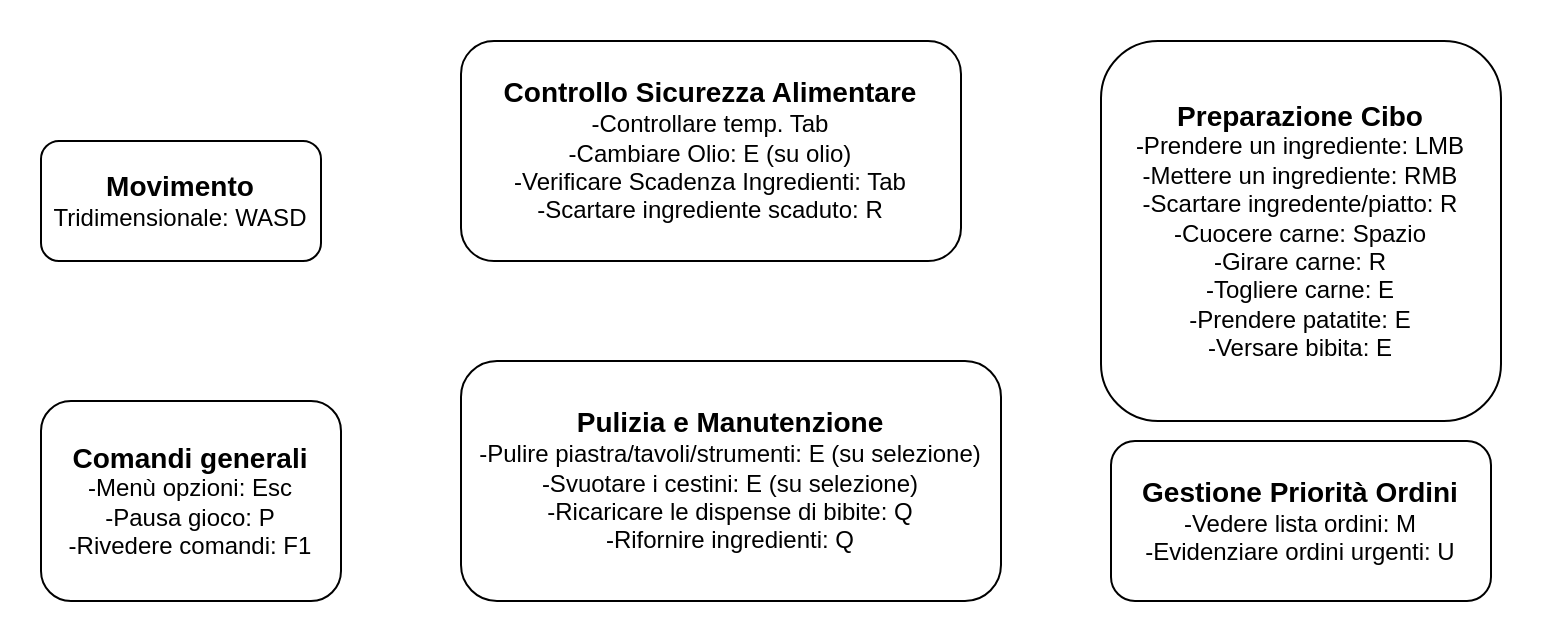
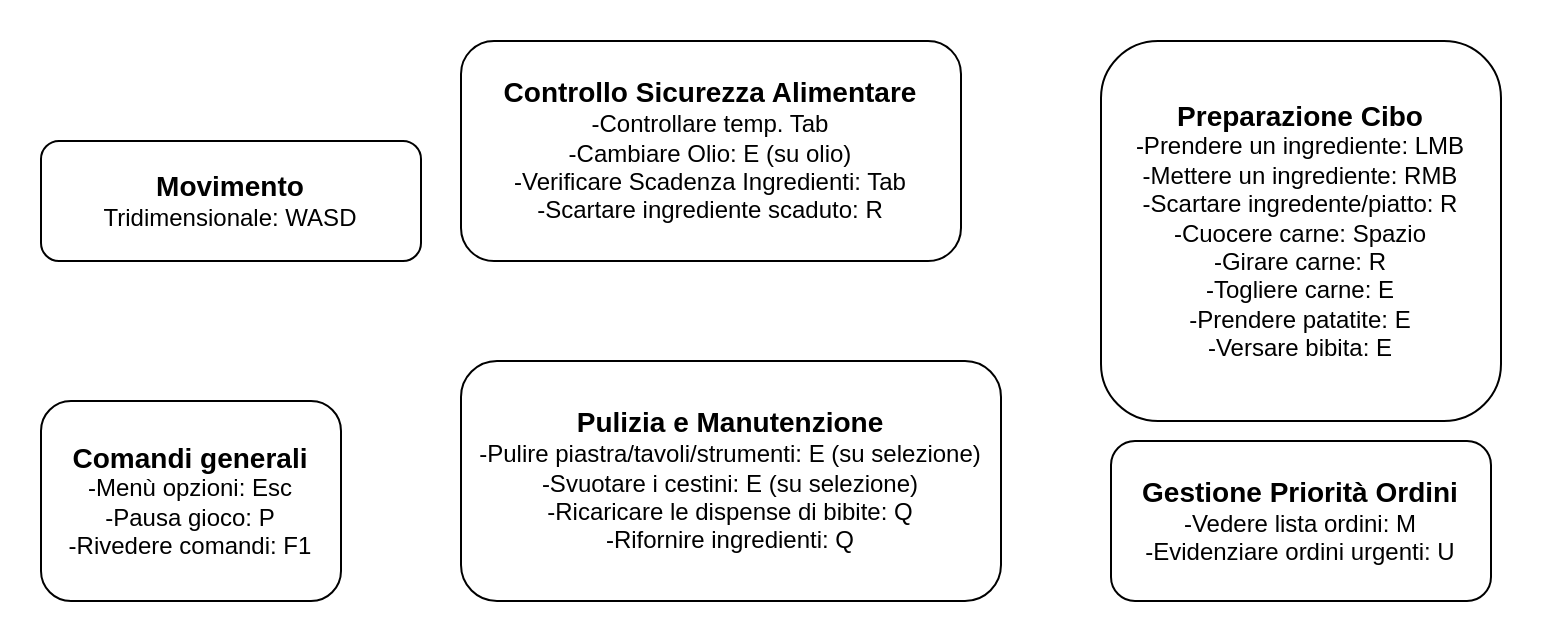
- <mxCell id="2" value="&lt;b&gt;&lt;font style=&quot;font-size: 14px;&quot;&gt;Movimento&lt;/font&gt;&lt;/b&gt;&lt;div&gt;Tridimensionale: WASD&lt;/div&gt;" style="rounded=1;whiteSpace=wrap;html=1;" vertex="1" parent="1"><mxGeometry x="20" y="70" width="140" height="60" as="geometry" /></mxCell>
+ <mxCell id="2" value="&lt;b&gt;&lt;font style=&quot;font-size: 14px;&quot;&gt;Movimento&lt;/font&gt;&lt;/b&gt;&lt;div&gt;Tridimensionale: WASD&lt;/div&gt;" style="rounded=1;whiteSpace=wrap;html=1;" vertex="1" parent="1"><mxGeometry x="20" y="70" width="190" height="60" as="geometry" /></mxCell>
